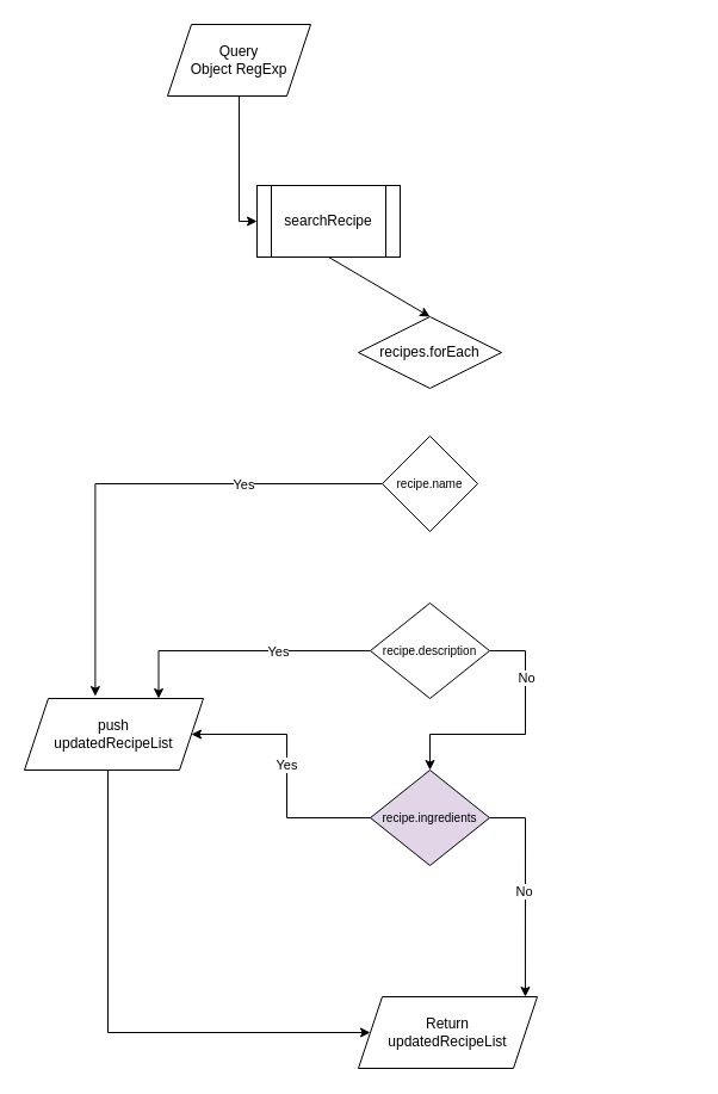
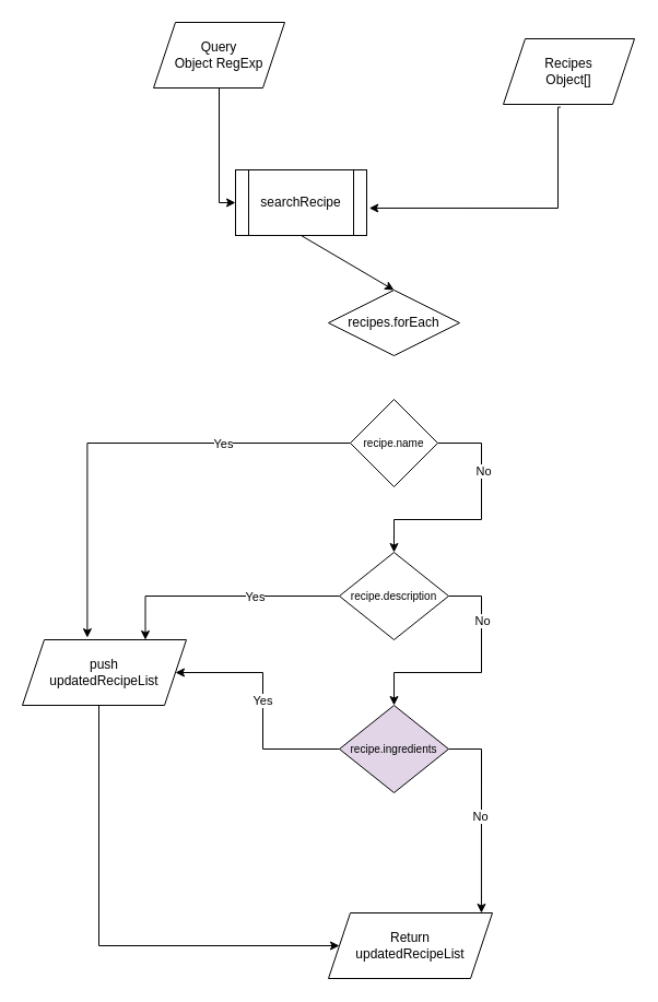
+ <mxCell id="4" value="Recipes&lt;br&gt;Object[]" style="shape=parallelogram;perimeter=parallelogramPerimeter;whiteSpace=wrap;html=1;fixedSize=1;" vertex="1" parent="1"><mxGeometry x="460" y="35" width="120" height="60" as="geometry" /></mxCell>
+ <mxCell id="15" value="" style="endArrow=classic;html=1;rounded=0;exitX=0.436;exitY=1.043;exitDx=0;exitDy=0;entryX=1.019;entryY=0.583;entryDx=0;entryDy=0;exitPerimeter=0;entryPerimeter=0;edgeStyle=orthogonalEdgeStyle;" edge="1" parent="1" source="4" target="2"><mxGeometry width="50" height="50" relative="1" as="geometry"><mxPoint x="600" y="155" as="sourcePoint" /><mxPoint x="660" y="245" as="targetPoint" /><Array as="points"><mxPoint x="510" y="98" /><mxPoint x="510" y="190" /></Array></mxGeometry></mxCell>
+ <mxCell id="23" value="" style="endArrow=classic;html=1;rounded=0;exitX=1;exitY=0.5;exitDx=0;exitDy=0;entryX=0.5;entryY=0;entryDx=0;entryDy=0;edgeStyle=orthogonalEdgeStyle;" edge="1" parent="1" source="7" target="8"><mxGeometry width="50" height="50" relative="1" as="geometry"><mxPoint x="290" y="455" as="sourcePoint" /><mxPoint x="350" y="545" as="targetPoint" /><Array as="points"><mxPoint x="440" y="405" /><mxPoint x="440" y="475" /><mxPoint x="360" y="475" /></Array></mxGeometry></mxCell>
+ <mxCell id="24" value="No" style="edgeLabel;html=1;align=center;verticalAlign=middle;resizable=0;points=[];" connectable="0" vertex="1" parent="23"><mxGeometry x="-0.412" y="1" relative="1" as="geometry"><mxPoint as="offset" /></mxGeometry></mxCell>
